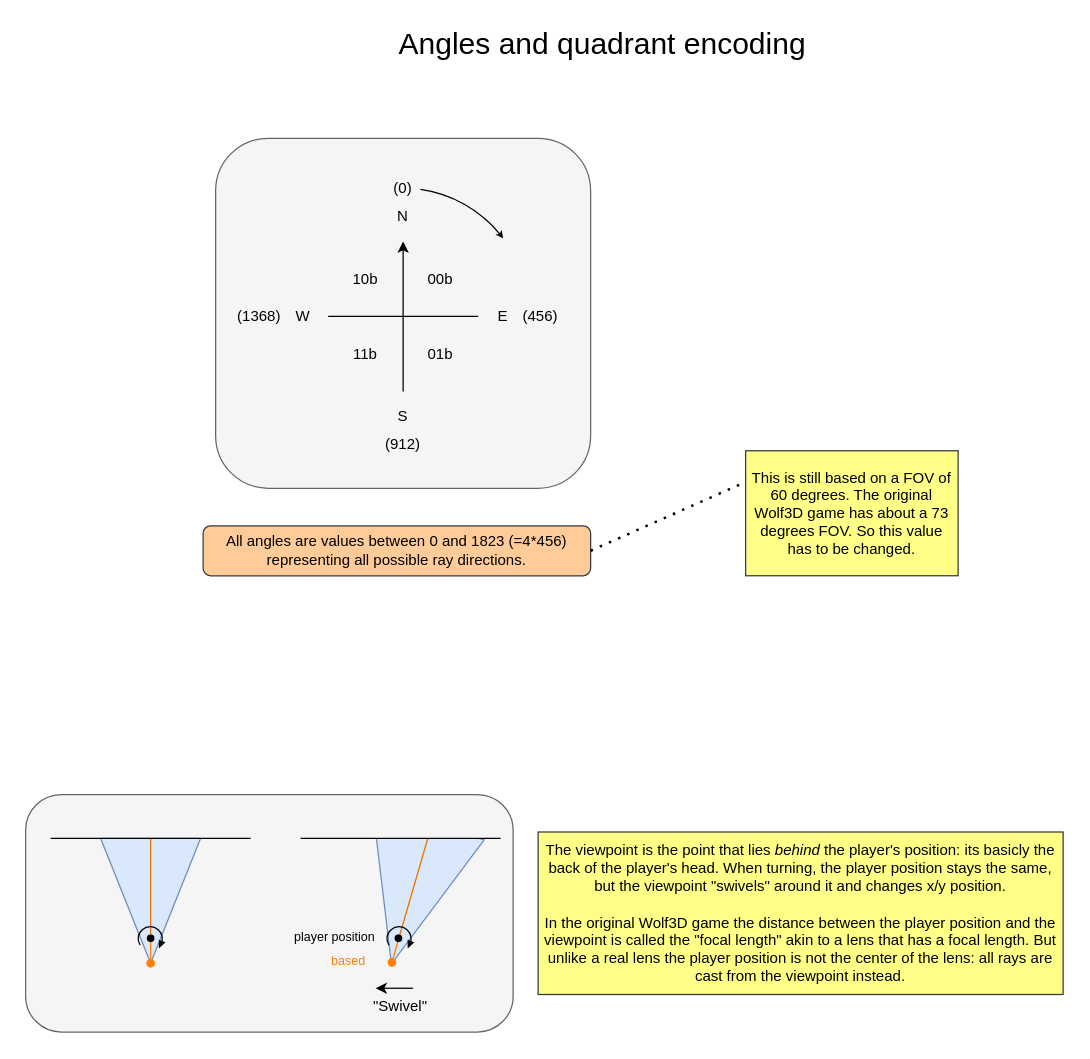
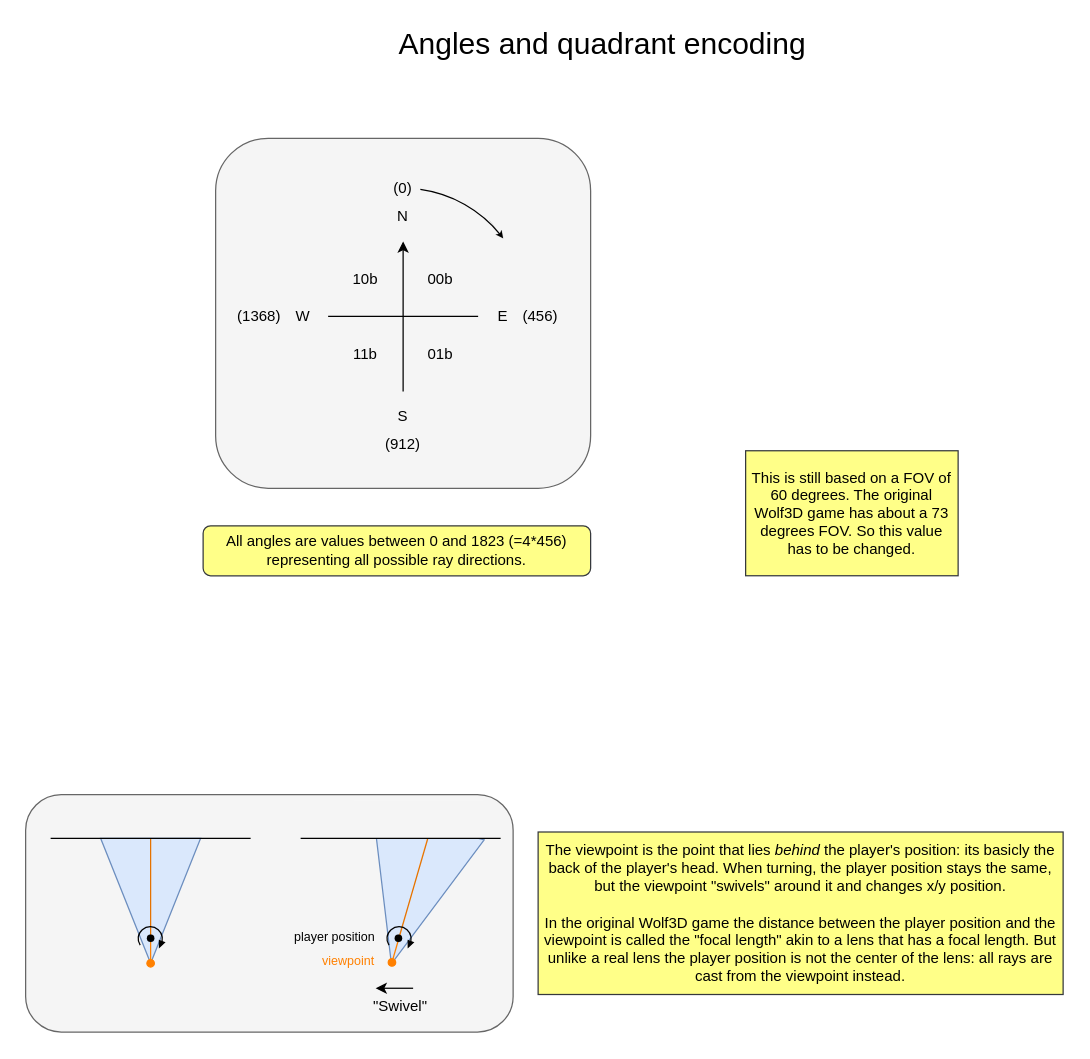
- <mxCell id="10" value="" style="endArrow=none;dashed=1;html=1;dashPattern=1 3;strokeWidth=2;rounded=0;entryX=0;entryY=0.25;entryDx=0;entryDy=0;exitX=1;exitY=0.5;exitDx=0;exitDy=0;" parent="1" source="8" target="9" edge="1"><mxGeometry width="50" height="50" relative="1" as="geometry"><mxPoint x="-38" y="270" as="sourcePoint" /><mxPoint x="12" y="220" as="targetPoint" /></mxGeometry></mxCell>
- <mxCell id="8" value="All angles are values between 0 and 1823 (=4*456) representing all possible ray directions." style="rounded=1;whiteSpace=wrap;html=1;fillColor=#ffcc99;strokeColor=#36393d;" parent="1" vertex="1"><mxGeometry x="162" y="420" width="310" height="40" as="geometry" /></mxCell>
+ <mxCell id="8" value="All angles are values between 0 and 1823 (=4*456) representing all possible ray directions." style="rounded=1;whiteSpace=wrap;html=1;fillColor=#ffff88;strokeColor=#36393d;" parent="1" vertex="1"><mxGeometry x="162" y="420" width="310" height="40" as="geometry" /></mxCell>
- <mxCell id="38" value="based" style="text;html=1;strokeColor=none;fillColor=none;align=center;verticalAlign=middle;whiteSpace=wrap;rounded=0;fontSize=10;fontColor=#FF8000;" vertex="1" parent="1"><mxGeometry x="228" y="753" width="101" height="30" as="geometry" /></mxCell>
+ <mxCell id="38" value="viewpoint" style="text;html=1;strokeColor=none;fillColor=none;align=center;verticalAlign=middle;whiteSpace=wrap;rounded=0;fontSize=10;fontColor=#FF8000;" vertex="1" parent="1"><mxGeometry x="228" y="753" width="101" height="30" as="geometry" /></mxCell>
